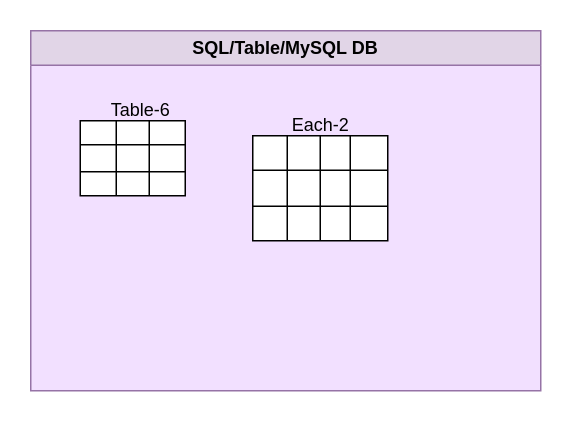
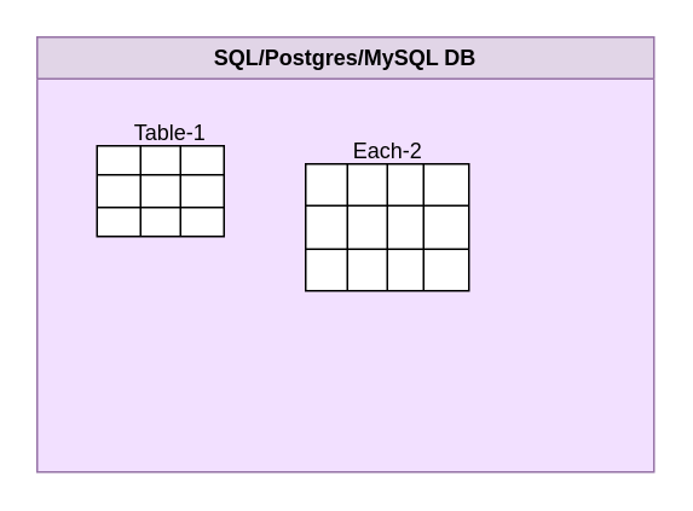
- <mxCell id="2" value="SQL/Table/MySQL DB" style="swimlane;whiteSpace=wrap;html=1;fillColor=#e1d5e7;strokeColor=#9673a6;swimlaneFillColor=#F2E0FF;" parent="1" vertex="1"><mxGeometry x="20" y="20" width="340" height="240" as="geometry" /></mxCell>
+ <mxCell id="2" value="SQL/Postgres/MySQL DB" style="swimlane;whiteSpace=wrap;html=1;fillColor=#e1d5e7;strokeColor=#9673a6;swimlaneFillColor=#F2E0FF;" parent="1" vertex="1"><mxGeometry x="20" y="20" width="340" height="240" as="geometry" /></mxCell>
- <mxCell id="19" value="Table-6" style="text;html=1;align=center;verticalAlign=middle;resizable=0;points=[];autosize=1;strokeColor=none;fillColor=none;" parent="2" vertex="1"><mxGeometry x="43" y="38" width="60" height="30" as="geometry" /></mxCell>
+ <mxCell id="19" value="Table-1" style="text;html=1;align=center;verticalAlign=middle;resizable=0;points=[];autosize=1;strokeColor=none;fillColor=none;" parent="2" vertex="1"><mxGeometry x="43" y="38" width="60" height="30" as="geometry" /></mxCell>
